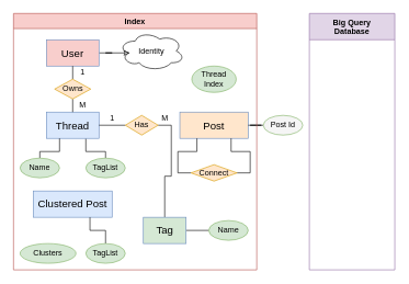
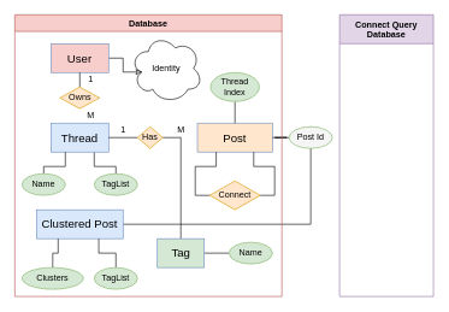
- <mxCell id="23" value="Index" style="swimlane;fillColor=#f8cecc;fontSize=12;strokeColor=#b85450;" vertex="1" parent="1"><mxGeometry x="20" y="20" width="370" height="390" as="geometry" /></mxCell>
+ <mxCell id="23" value="Database" style="swimlane;fillColor=#f8cecc;fontSize=12;strokeColor=#b85450;" vertex="1" parent="1"><mxGeometry x="20" y="20" width="370" height="390" as="geometry" /></mxCell>
- <mxCell id="24" value="Big Query&#10;Database" style="swimlane;fillColor=#e1d5e7;fontSize=12;startSize=40;strokeColor=#9673a6;" vertex="1" parent="1"><mxGeometry x="470" y="20" width="130" height="390" as="geometry" /></mxCell>
+ <mxCell id="24" value="Connect Query&#10;Database" style="swimlane;fillColor=#e1d5e7;fontSize=12;startSize=40;strokeColor=#9673a6;" vertex="1" parent="1"><mxGeometry x="470" y="20" width="130" height="390" as="geometry" /></mxCell>
- <mxCell id="38" value="Identity" style="ellipse;shape=cloud;whiteSpace=wrap;html=1;align=center;fillColor=none;gradientColor=none;fontSize=12;" vertex="1" parent="1"><mxGeometry x="180" y="47" width="100" height="60" as="geometry" /></mxCell>
+ <mxCell id="38" value="Identity" style="ellipse;shape=cloud;whiteSpace=wrap;html=1;align=center;fillColor=none;gradientColor=none;fontSize=12;" vertex="1" parent="1"><mxGeometry x="180" y="47" width="100" height="95" as="geometry" /></mxCell>
+ <mxCell id="32" style="edgeStyle=orthogonalEdgeStyle;rounded=0;orthogonalLoop=1;jettySize=auto;html=1;exitX=0.5;exitY=1;exitDx=0;exitDy=0;entryX=0.5;entryY=0;entryDx=0;entryDy=0;endArrow=none;endFill=0;fontSize=12;" edge="1" parent="1" source="33" target="6"><mxGeometry relative="1" as="geometry" /></mxCell>
- <mxCell id="16" style="edgeStyle=orthogonalEdgeStyle;rounded=0;orthogonalLoop=1;jettySize=auto;html=1;exitX=0.5;exitY=1;exitDx=0;exitDy=0;entryX=0.5;entryY=0;entryDx=0;entryDy=0;endArrow=none;endFill=0;fontSize=16;" edge="1" parent="1" source="17" target="5"><mxGeometry relative="1" as="geometry" /></mxCell>
- <mxCell id="9" value="&lt;font style=&quot;font-size: 12px;&quot;&gt;Has&lt;/font&gt;" style="shape=rhombus;perimeter=rhombusPerimeter;whiteSpace=wrap;html=1;align=center;fontSize=12;fillColor=#ffe6cc;strokeColor=#d79b00;" vertex="1" parent="1"><mxGeometry x="190" y="175" width="50" height="30" as="geometry" /></mxCell>
+ <mxCell id="9" value="&lt;font style=&quot;font-size: 12px;&quot;&gt;Has&lt;/font&gt;" style="shape=rhombus;perimeter=rhombusPerimeter;whiteSpace=wrap;html=1;align=center;fontSize=12;fillColor=#ffe6cc;strokeColor=#d79b00;" vertex="1" parent="1"><mxGeometry x="190" y="175" width="35" height="30" as="geometry" /></mxCell>
- <mxCell id="14" value="&lt;div&gt;&lt;font style=&quot;font-size: 12px&quot;&gt;Connect&lt;/font&gt;&lt;/div&gt;" style="shape=rhombus;perimeter=rhombusPerimeter;whiteSpace=wrap;html=1;align=center;fontSize=12;fillColor=#ffe6cc;strokeColor=#d79b00;" vertex="1" parent="1"><mxGeometry x="290" y="250" width="70" height="25" as="geometry" /></mxCell>
+ <mxCell id="14" value="&lt;div&gt;&lt;font style=&quot;font-size: 12px&quot;&gt;Connect&lt;/font&gt;&lt;/div&gt;" style="shape=rhombus;perimeter=rhombusPerimeter;whiteSpace=wrap;html=1;align=center;fontSize=12;fillColor=#ffe6cc;strokeColor=#d79b00;" vertex="1" parent="1"><mxGeometry x="290" y="250" width="70" height="40" as="geometry" /></mxCell>
+ <mxCell id="21" style="edgeStyle=orthogonalEdgeStyle;rounded=0;orthogonalLoop=1;jettySize=auto;html=1;exitX=0.5;exitY=0;exitDx=0;exitDy=0;entryX=1;entryY=0.5;entryDx=0;entryDy=0;endArrow=none;endFill=0;fontSize=12;" edge="1" parent="1" source="22" target="25"><mxGeometry relative="1" as="geometry"><Array as="points"><mxPoint x="430" y="310" /></Array></mxGeometry></mxCell>
+ <mxCell id="30" style="edgeStyle=orthogonalEdgeStyle;rounded=0;orthogonalLoop=1;jettySize=auto;html=1;exitX=0.5;exitY=0;exitDx=0;exitDy=0;entryX=0.25;entryY=1;entryDx=0;entryDy=0;endArrow=none;endFill=0;fontSize=12;" edge="1" parent="1" source="31" target="25"><mxGeometry relative="1" as="geometry" /></mxCell>
